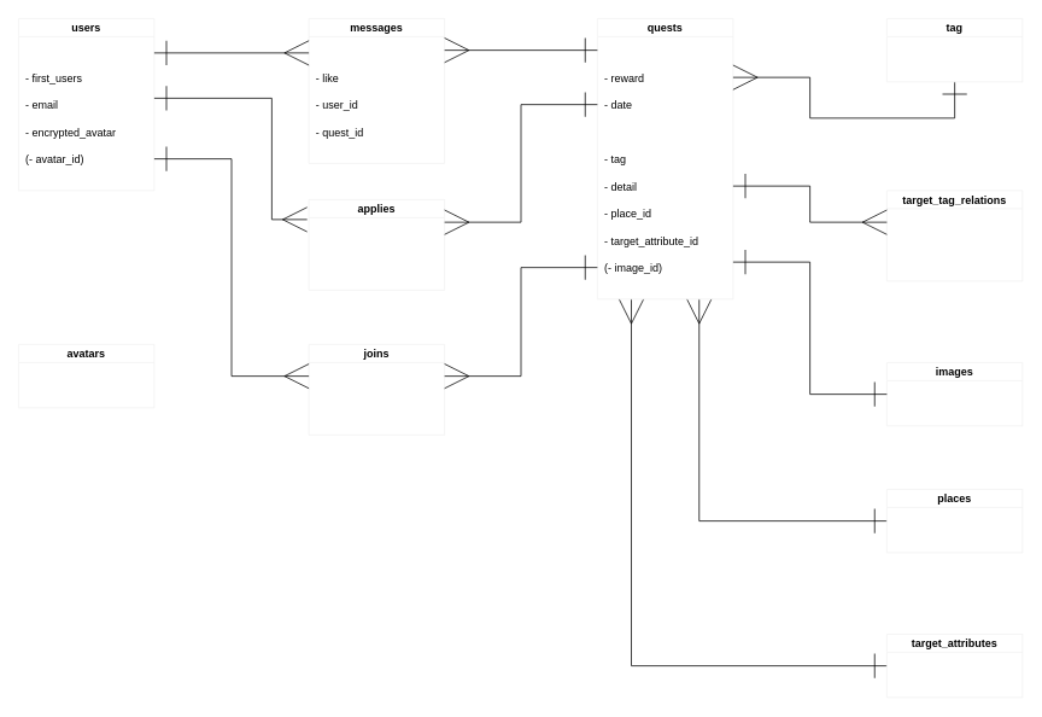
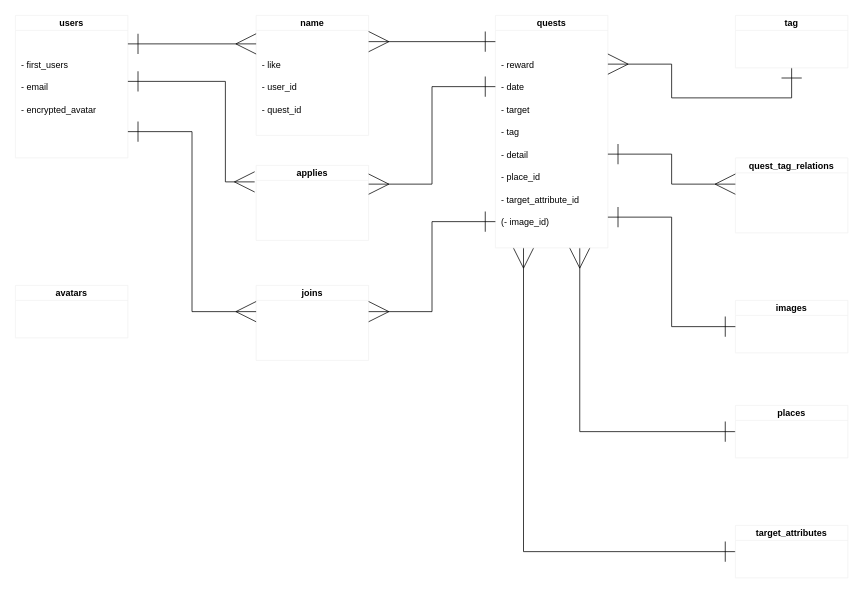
- <mxCell id="34" value="messages" style="shape=table;startSize=20;container=1;collapsible=1;childLayout=tableLayout;fixedRows=1;rowLines=0;fontStyle=1;align=center;resizeLast=1;strokeColor=#f0f0f0;" parent="1" vertex="1"><mxGeometry x="341" y="20" width="150" height="160" as="geometry" /></mxCell>
+ <mxCell id="34" value="name" style="shape=table;startSize=20;container=1;collapsible=1;childLayout=tableLayout;fixedRows=1;rowLines=0;fontStyle=1;align=center;resizeLast=1;strokeColor=#f0f0f0;" parent="1" vertex="1"><mxGeometry x="341" y="20" width="150" height="160" as="geometry" /></mxCell>
+ <mxCell id="23" value="- target" style="shape=partialRectangle;connectable=0;top=0;left=0;bottom=0;right=0;align=left;spacingLeft=6;overflow=hidden;strokeColor=#9673a6;fillColor=none;" parent="22" vertex="1"><mxGeometry width="150" height="30" as="geometry" /></mxCell>
- <mxCell id="12" value="(- avatar_id)" style="shape=partialRectangle;connectable=0;top=0;left=0;bottom=0;right=0;align=left;spacingLeft=6;overflow=hidden;strokeColor=#9673a6;fillColor=none;" vertex="1" parent="11"><mxGeometry width="150" height="30" as="geometry" /></mxCell>
- <mxCell id="68" value="target_tag_relations" style="shape=table;startSize=20;container=1;collapsible=1;childLayout=tableLayout;fixedRows=1;rowLines=0;fontStyle=1;align=center;resizeLast=1;strokeColor=#f0f0f0;" vertex="1" parent="1"><mxGeometry x="980" y="210" width="150" height="100" as="geometry" /></mxCell>
+ <mxCell id="68" value="quest_tag_relations" style="shape=table;startSize=20;container=1;collapsible=1;childLayout=tableLayout;fixedRows=1;rowLines=0;fontStyle=1;align=center;resizeLast=1;strokeColor=#f0f0f0;" vertex="1" parent="1"><mxGeometry x="980" y="210" width="150" height="100" as="geometry" /></mxCell>
